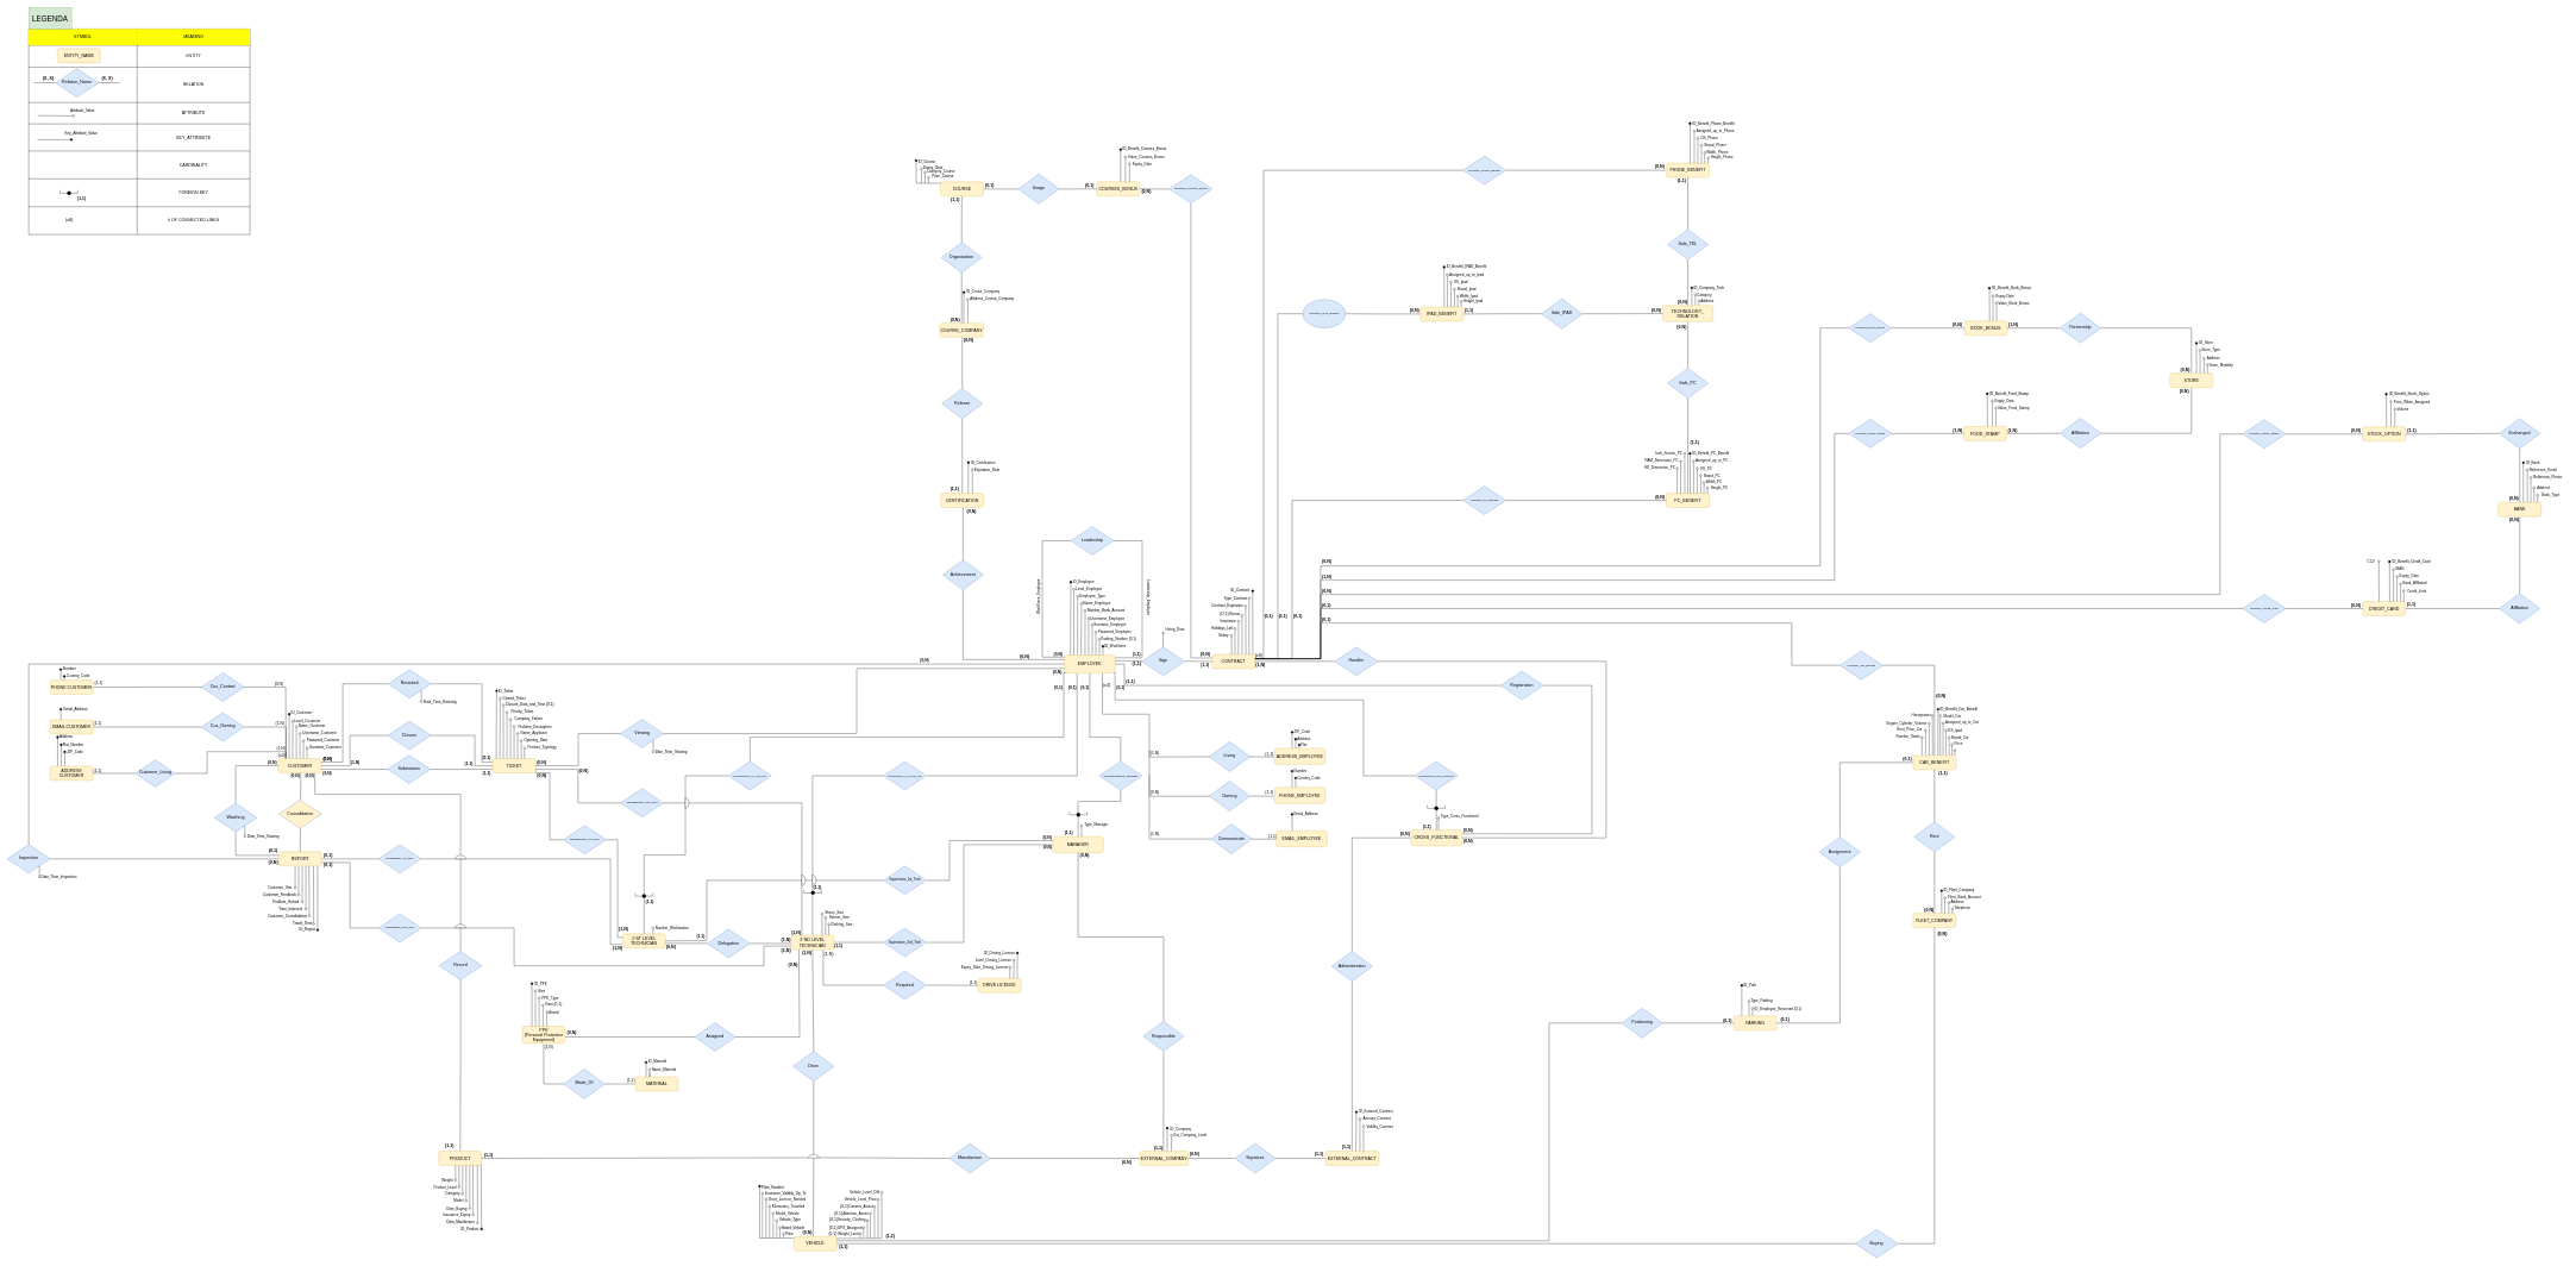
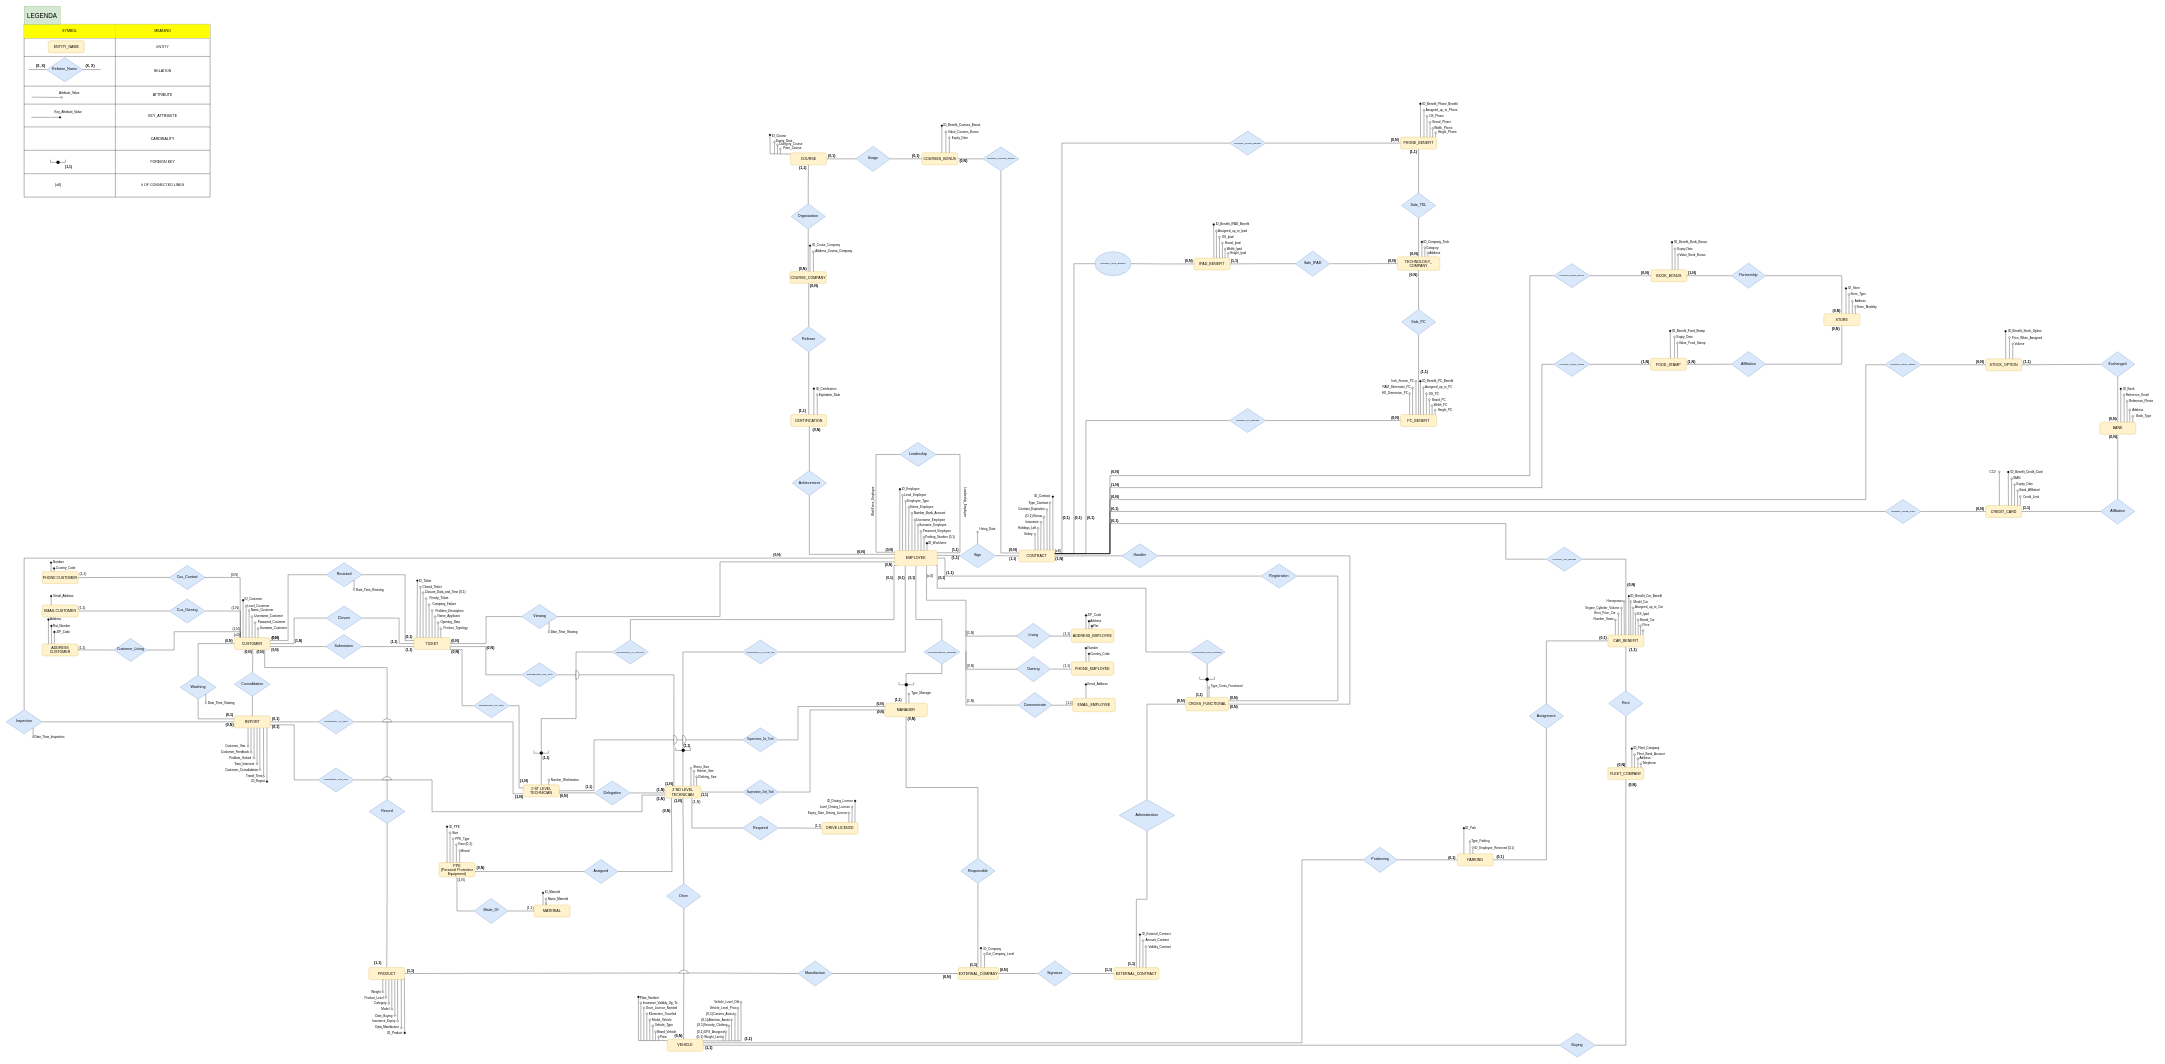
- <mxCell id="232" value="TECHNOLOGY_ RELATION" style="rounded=1;whiteSpace=wrap;html=1;fontSize=12;glass=0;strokeWidth=1;shadow=0;fillColor=#fff2cc;strokeColor=#d6b656;" parent="1" vertex="1"><mxGeometry x="4658" y="855" width="142" height="45" as="geometry" /></mxCell>
+ <mxCell id="232" value="TECHNOLOGY_ COMPANY" style="rounded=1;whiteSpace=wrap;html=1;fontSize=12;glass=0;strokeWidth=1;shadow=0;fillColor=#fff2cc;strokeColor=#d6b656;" parent="1" vertex="1"><mxGeometry x="4658" y="855" width="142" height="45" as="geometry" /></mxCell>
- <mxCell id="60" value="Convalidation" style="rhombus;whiteSpace=wrap;html=1;shadow=0;fontFamily=Helvetica;fontSize=12;align=center;strokeWidth=1;spacing=6;spacingTop=-4;fillColor=#fff2cc;strokeColor=#6c8ebf;" parent="1" vertex="1"><mxGeometry x="780.5" y="2240" width="120" height="80" as="geometry" /></mxCell>
+ <mxCell id="60" value="Convalidation" style="rhombus;whiteSpace=wrap;html=1;shadow=0;fontFamily=Helvetica;fontSize=12;align=center;strokeWidth=1;spacing=6;spacingTop=-4;fillColor=#dae8fc;strokeColor=#6c8ebf;" parent="1" vertex="1"><mxGeometry x="780.5" y="2240" width="120" height="80" as="geometry" /></mxCell>
- <mxCell id="281" value="Administration" style="rhombus;whiteSpace=wrap;html=1;shadow=0;fontFamily=Helvetica;fontSize=12;align=center;strokeWidth=1;spacing=6;spacingTop=-4;fillColor=#dae8fc;strokeColor=#6c8ebf;" parent="1" vertex="1"><mxGeometry x="3731" y="2664.5" width="114" height="84" as="geometry" /></mxCell>
+ <mxCell id="281" value="Administration" style="rhombus;whiteSpace=wrap;html=1;shadow=0;fontFamily=Helvetica;fontSize=12;align=center;strokeWidth=1;spacing=6;spacingTop=-4;fillColor=#dae8fc;strokeColor=#6c8ebf;" parent="1" vertex="1"><mxGeometry x="3731" y="2664.5" width="185" height="105" as="geometry" /></mxCell>
